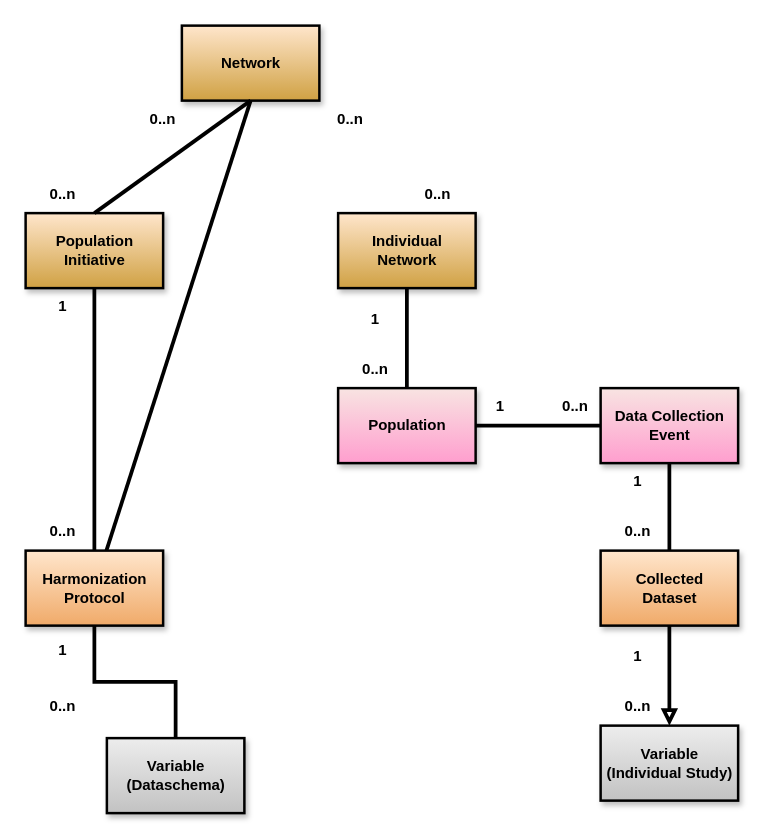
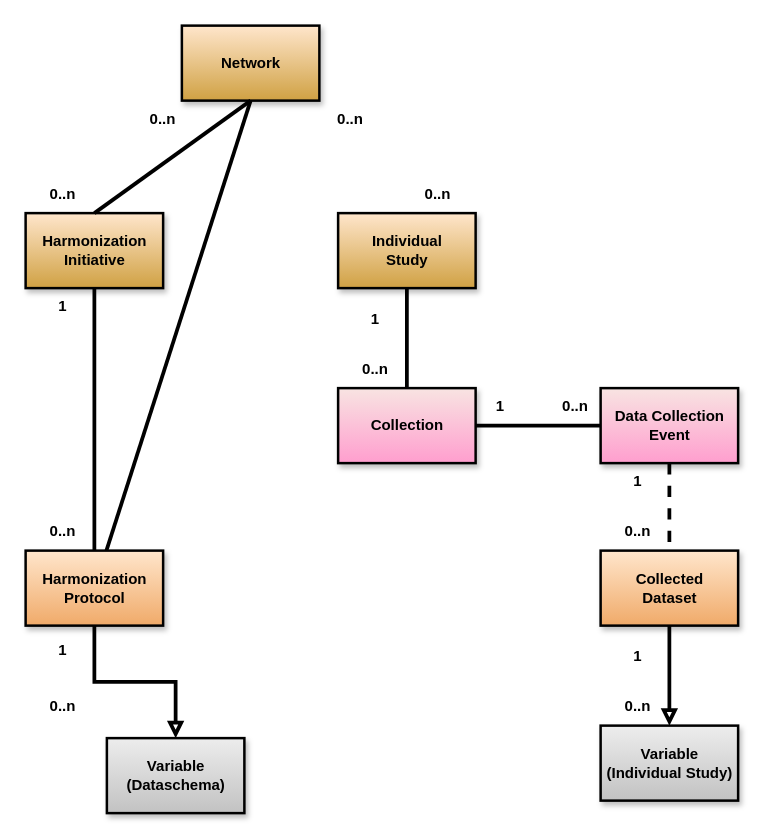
- <mxCell id="5" value="Population&lt;br&gt;Initiative" style="html=1;fillColor=#D0A143;strokeColor=default;gradientColor=#FFE6CC;gradientDirection=north;shadow=1;sketch=0;perimeterSpacing=0;strokeWidth=2;fontStyle=1;glass=0;rounded=0;" parent="1" vertex="1"><mxGeometry x="20" y="170" width="110" height="60" as="geometry" /></mxCell>
+ <mxCell id="5" value="Harmonization&lt;br&gt;Initiative" style="html=1;fillColor=#D0A143;strokeColor=default;gradientColor=#FFE6CC;gradientDirection=north;shadow=1;sketch=0;perimeterSpacing=0;strokeWidth=2;fontStyle=1;glass=0;rounded=0;" parent="1" vertex="1"><mxGeometry x="20" y="170" width="110" height="60" as="geometry" /></mxCell>
- <mxCell id="7" value="Individual&lt;br&gt;Network" style="html=1;fillColor=#D0A143;strokeColor=default;gradientColor=#FFE6CC;gradientDirection=north;shadow=1;sketch=0;perimeterSpacing=0;strokeWidth=2;fontStyle=1;glass=0;rounded=0;" parent="1" vertex="1"><mxGeometry x="270" y="170" width="110" height="60" as="geometry" /></mxCell>
+ <mxCell id="7" value="Individual&lt;br&gt;Study" style="html=1;fillColor=#D0A143;strokeColor=default;gradientColor=#FFE6CC;gradientDirection=north;shadow=1;sketch=0;perimeterSpacing=0;strokeWidth=2;fontStyle=1;glass=0;rounded=0;" parent="1" vertex="1"><mxGeometry x="270" y="170" width="110" height="60" as="geometry" /></mxCell>
- <mxCell id="13" value="Population" style="html=1;fillColor=#FF9ECE;strokeColor=default;gradientColor=#F8E4E2;gradientDirection=north;shadow=1;sketch=0;perimeterSpacing=0;strokeWidth=2;fontStyle=1;glass=0;rounded=0;" parent="1" vertex="1"><mxGeometry x="270" y="310" width="110" height="60" as="geometry" /></mxCell>
+ <mxCell id="13" value="Collection" style="html=1;fillColor=#FF9ECE;strokeColor=default;gradientColor=#F8E4E2;gradientDirection=north;shadow=1;sketch=0;perimeterSpacing=0;strokeWidth=2;fontStyle=1;glass=0;rounded=0;" parent="1" vertex="1"><mxGeometry x="270" y="310" width="110" height="60" as="geometry" /></mxCell>
- <mxCell id="14" style="edgeStyle=orthogonalEdgeStyle;rounded=0;orthogonalLoop=1;jettySize=auto;html=1;entryX=0.5;entryY=0;entryDx=0;entryDy=0;endArrow=none;endFill=0;strokeWidth=3;" parent="1" source="15" target="11" edge="1"><mxGeometry relative="1" as="geometry" /></mxCell>
+ <mxCell id="14" style="edgeStyle=orthogonalEdgeStyle;rounded=0;orthogonalLoop=1;jettySize=auto;html=1;entryX=0.5;entryY=0;entryDx=0;entryDy=0;endArrow=none;endFill=0;strokeWidth=3;dashed=1;" parent="1" source="15" target="11" edge="1"><mxGeometry relative="1" as="geometry" /></mxCell>
- <mxCell id="8" style="edgeStyle=orthogonalEdgeStyle;rounded=0;orthogonalLoop=1;jettySize=auto;html=1;entryX=0.5;entryY=0;entryDx=0;entryDy=0;endArrow=none;endFill=0;strokeWidth=3;" parent="1" source="9" target="16" edge="1"><mxGeometry relative="1" as="geometry" /></mxCell>
+ <mxCell id="8" style="edgeStyle=orthogonalEdgeStyle;rounded=0;orthogonalLoop=1;jettySize=auto;html=1;entryX=0.5;entryY=0;entryDx=0;entryDy=0;endArrow=block;endFill=0;strokeWidth=3;" parent="1" source="9" target="16" edge="1"><mxGeometry relative="1" as="geometry" /></mxCell>
